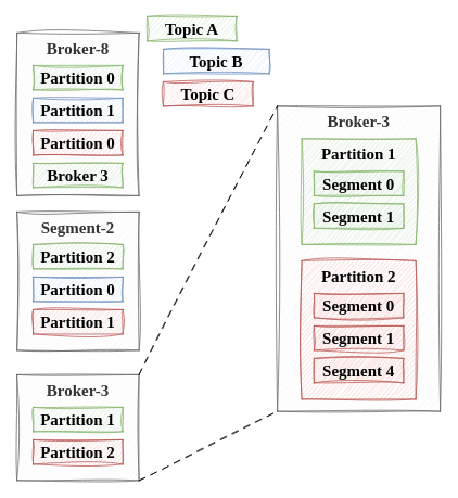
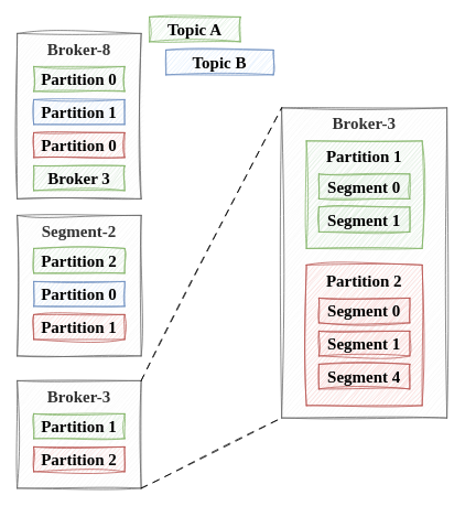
- <mxCell id="15" value="&lt;b&gt;Topic C&lt;/b&gt;" style="rounded=0;whiteSpace=wrap;html=1;sketch=1;hachureGap=4;jiggle=2;curveFitting=1;fontFamily=Architects Daughter;fontSource=https%3A%2F%2Ffonts.googleapis.com%2Fcss%3Ffamily%3DArchitects%2BDaughter;fontSize=20;fillColor=#f8cecc;strokeColor=#b85450;" parent="1" vertex="1"><mxGeometry x="200" y="100" width="110" height="30" as="geometry" /></mxCell>
